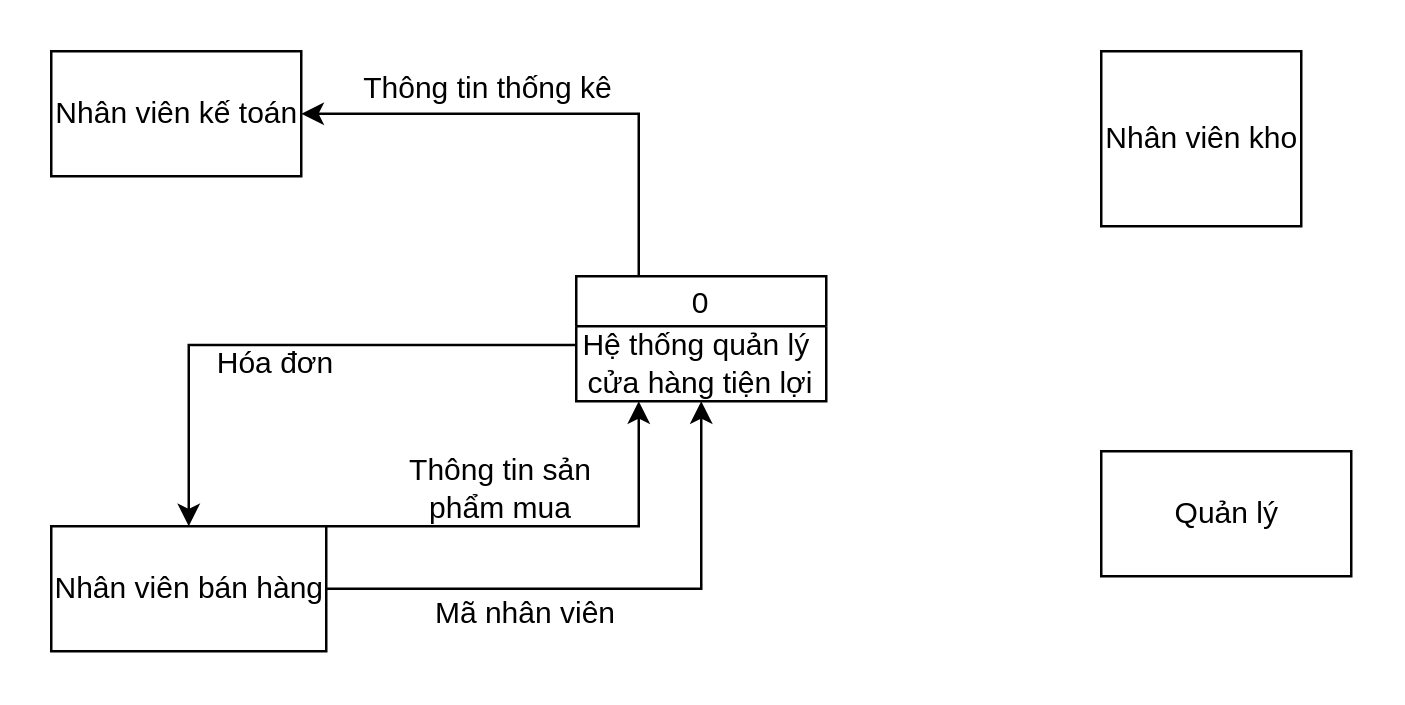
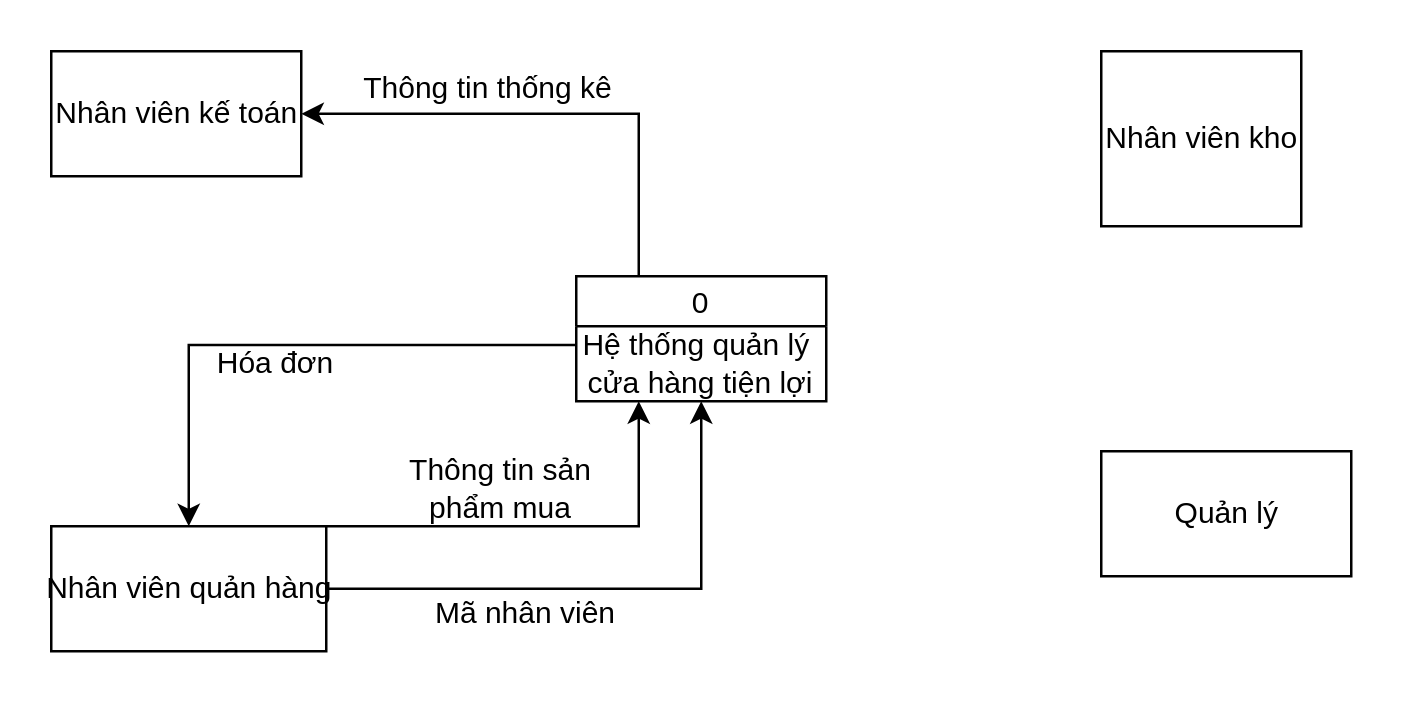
- <mxCell id="9" value="Nhân viên bán hàng" style="html=1;dashed=0;whitespace=wrap;" vertex="1" parent="1"><mxGeometry x="20" y="210" width="110" height="50" as="geometry" /></mxCell>
+ <mxCell id="9" value="Nhân viên quản hàng" style="html=1;dashed=0;whitespace=wrap;" vertex="1" parent="1"><mxGeometry x="20" y="210" width="110" height="50" as="geometry" /></mxCell>
